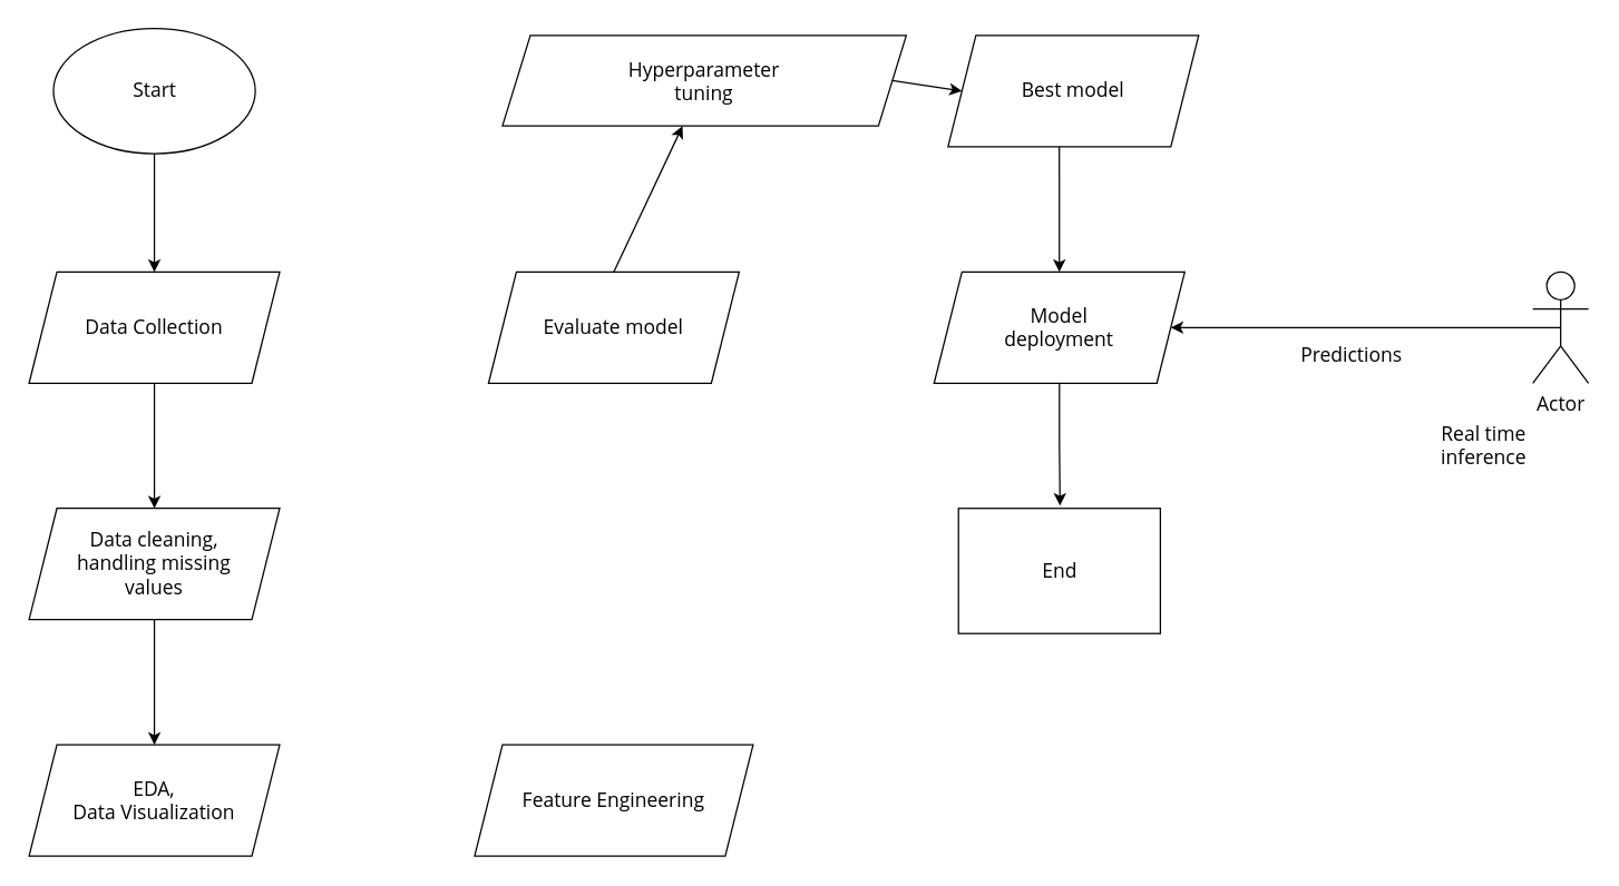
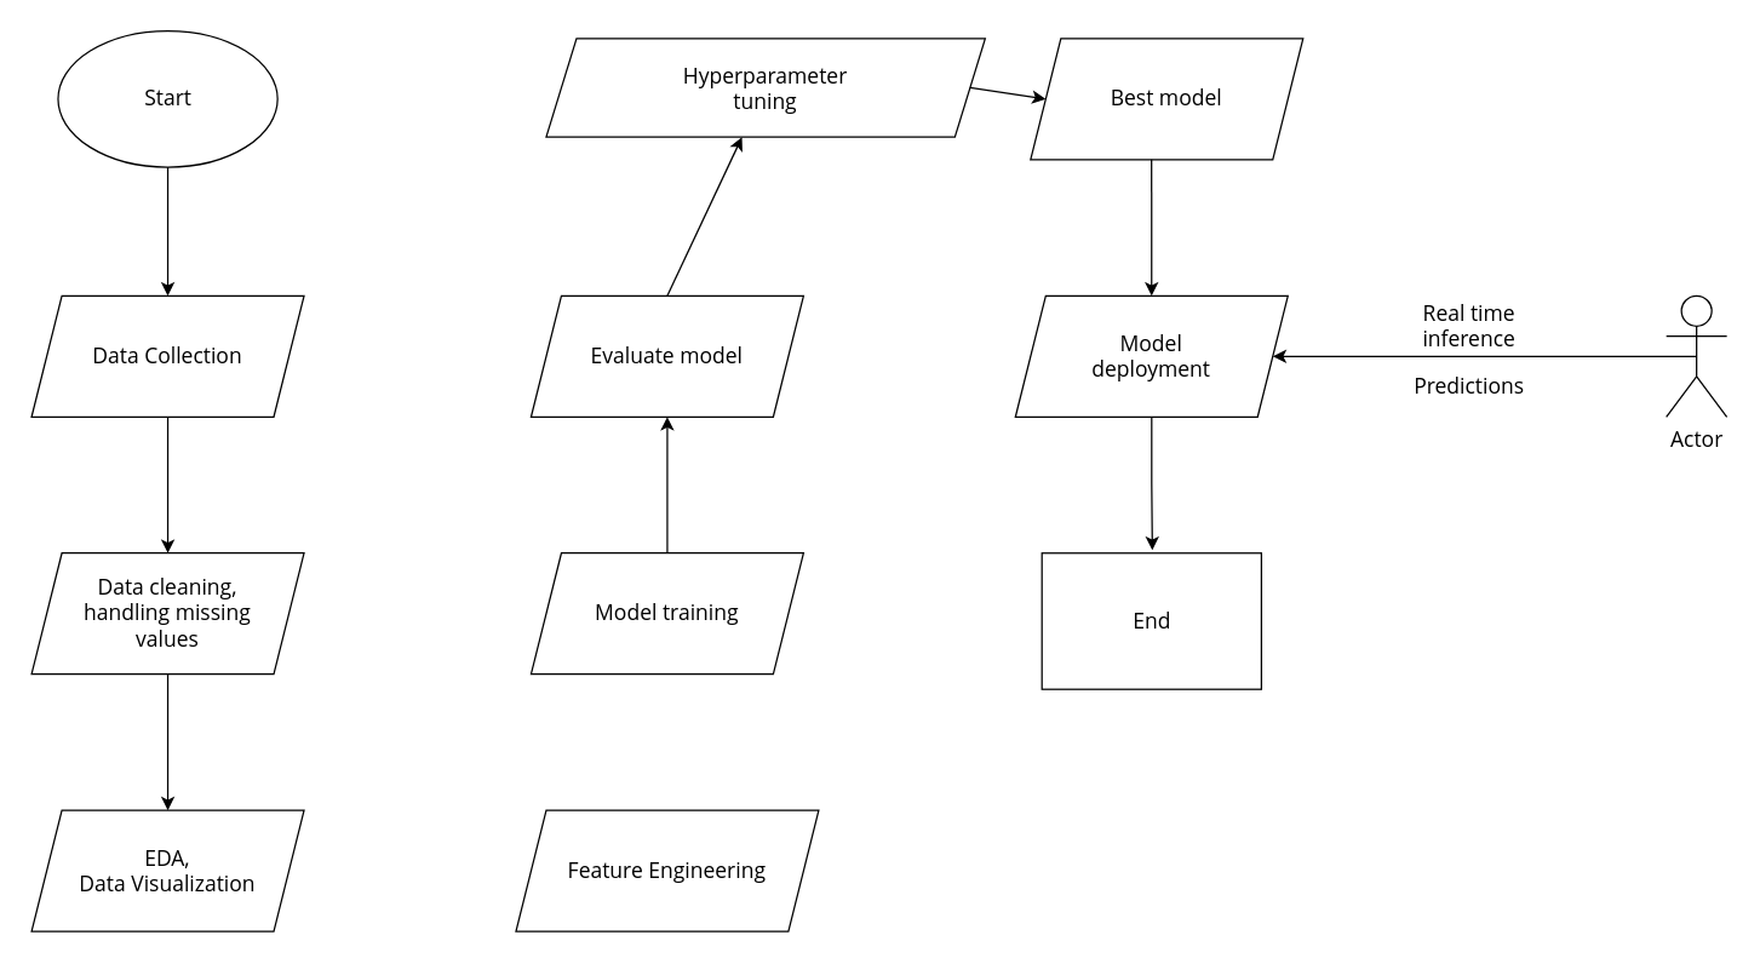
- <mxCell id="20" value="Real time inference" style="text;html=1;strokeColor=none;fillColor=none;align=center;verticalAlign=middle;whiteSpace=wrap;rounded=0;fontFamily=Open Sans;fontSource=https%3A%2F%2Ffonts.googleapis.com%2Fcss%3Ffamily%3DOpen%2BSans;fontSize=14;" vertex="1" parent="6"><mxGeometry x="967.5" y="280" width="120" height="40" as="geometry" /></mxCell>
+ <mxCell id="20" value="Real time inference" style="text;html=1;strokeColor=none;fillColor=none;align=center;verticalAlign=middle;whiteSpace=wrap;rounded=0;fontFamily=Open Sans;fontSource=https%3A%2F%2Ffonts.googleapis.com%2Fcss%3Ffamily%3DOpen%2BSans;fontSize=14;" vertex="1" parent="6"><mxGeometry x="872.5" y="175" width="120" height="40" as="geometry" /></mxCell>
+ <mxCell id="15" value="" style="endArrow=classic;html=1;rounded=0;exitX=0.5;exitY=0;exitDx=0;exitDy=0;fontFamily=Open Sans;fontSource=https%3A%2F%2Ffonts.googleapis.com%2Fcss%3Ffamily%3DOpen%2BSans;entryX=0.5;entryY=1;entryDx=0;entryDy=0;fontSize=14;" edge="1" parent="6" source="17" target="8"><mxGeometry width="50" height="50" relative="1" as="geometry"><mxPoint x="401.447" y="662.414" as="sourcePoint" /><mxPoint x="405.099" y="117.586" as="targetPoint" /></mxGeometry></mxCell>
+ <mxCell id="17" value="Model training" style="shape=parallelogram;perimeter=parallelogramPerimeter;whiteSpace=wrap;html=1;fixedSize=1;fontFamily=Open Sans;fontSource=https%3A%2F%2Ffonts.googleapis.com%2Fcss%3Ffamily%3DOpen%2BSans;fontSize=14;" vertex="1" parent="6"><mxGeometry x="312.5" y="345" width="180" height="80" as="geometry" /></mxCell>
